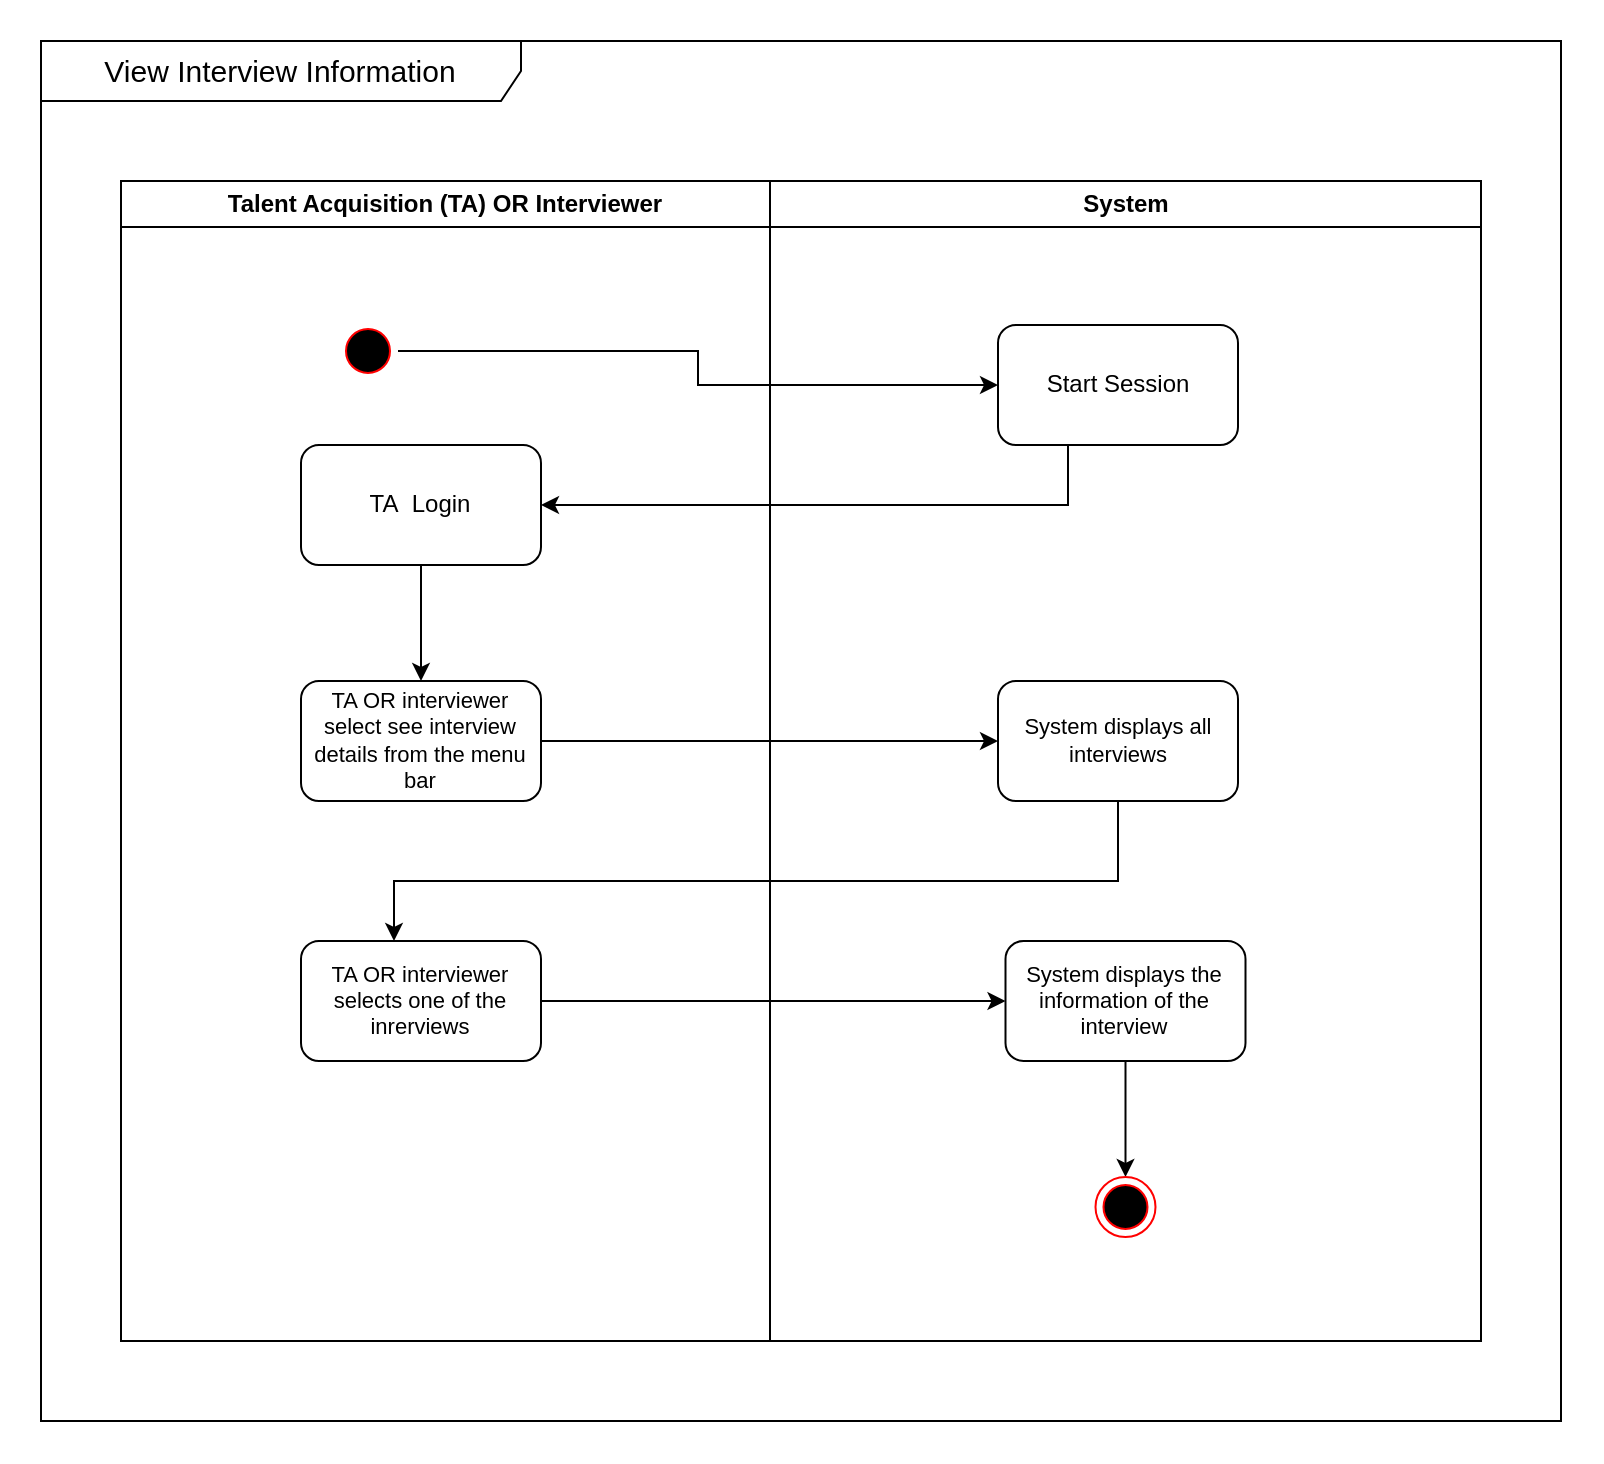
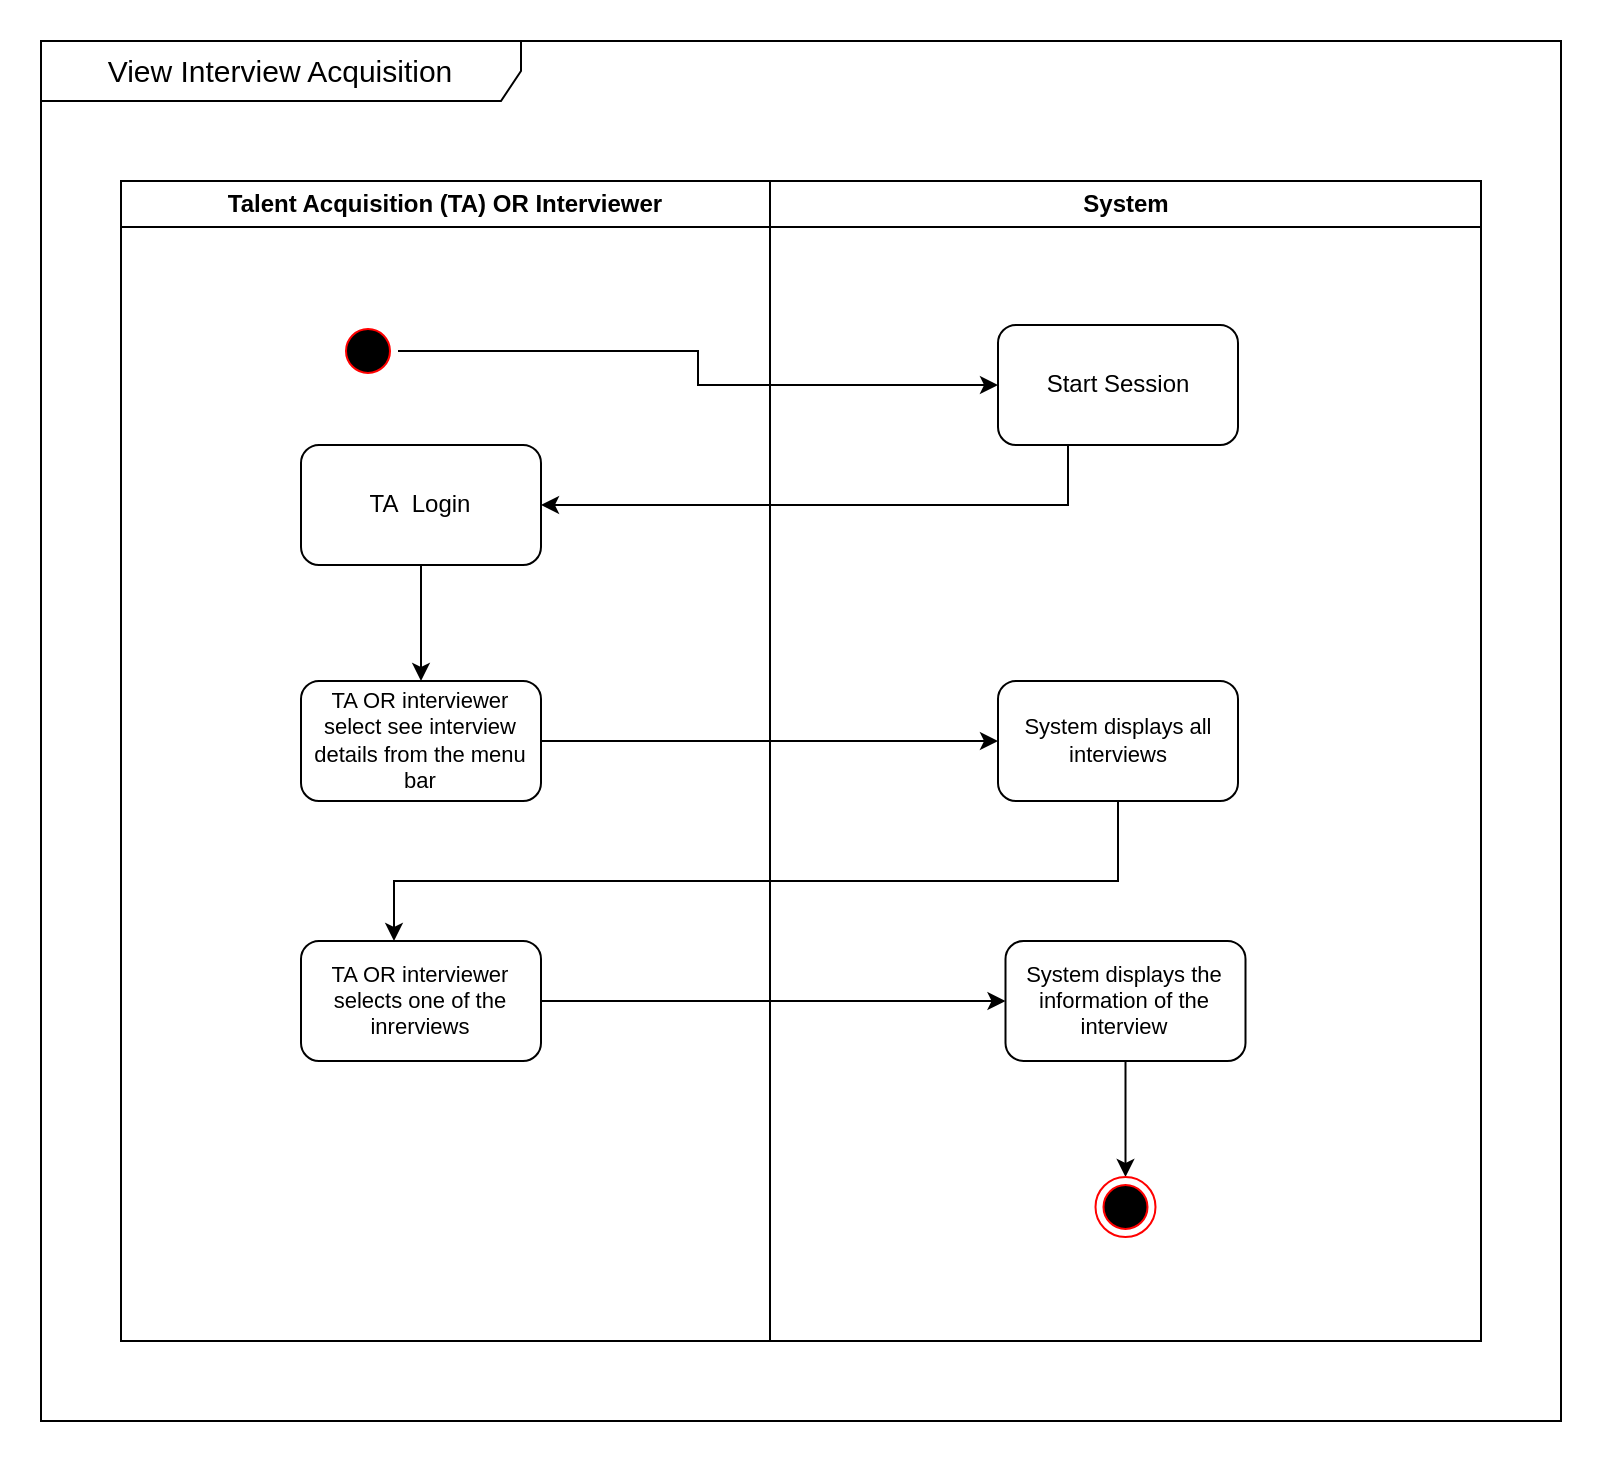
- <mxCell id="19" value="&lt;a name=&quot;_Toc100522637&quot;&gt;&lt;span style=&quot;line-height: 115% ; font-family: &amp;#34;gill sans mt&amp;#34; , sans-serif&quot;&gt;&lt;font style=&quot;font-size: 15px&quot;&gt;View Interview Information&lt;/font&gt;&lt;/span&gt;&lt;/a&gt;" style="shape=umlFrame;whiteSpace=wrap;html=1;fontSize=15;fontColor=#000000;width=240;height=30;" vertex="1" parent="1"><mxGeometry x="20" y="20" width="760" height="690" as="geometry" /></mxCell>
+ <mxCell id="19" value="&lt;a name=&quot;_Toc100522637&quot;&gt;&lt;span style=&quot;line-height: 115% ; font-family: &amp;#34;gill sans mt&amp;#34; , sans-serif&quot;&gt;&lt;font style=&quot;font-size: 15px&quot;&gt;View Interview Acquisition&lt;/font&gt;&lt;/span&gt;&lt;/a&gt;" style="shape=umlFrame;whiteSpace=wrap;html=1;fontSize=15;fontColor=#000000;width=240;height=30;" vertex="1" parent="1"><mxGeometry x="20" y="20" width="760" height="690" as="geometry" /></mxCell>
